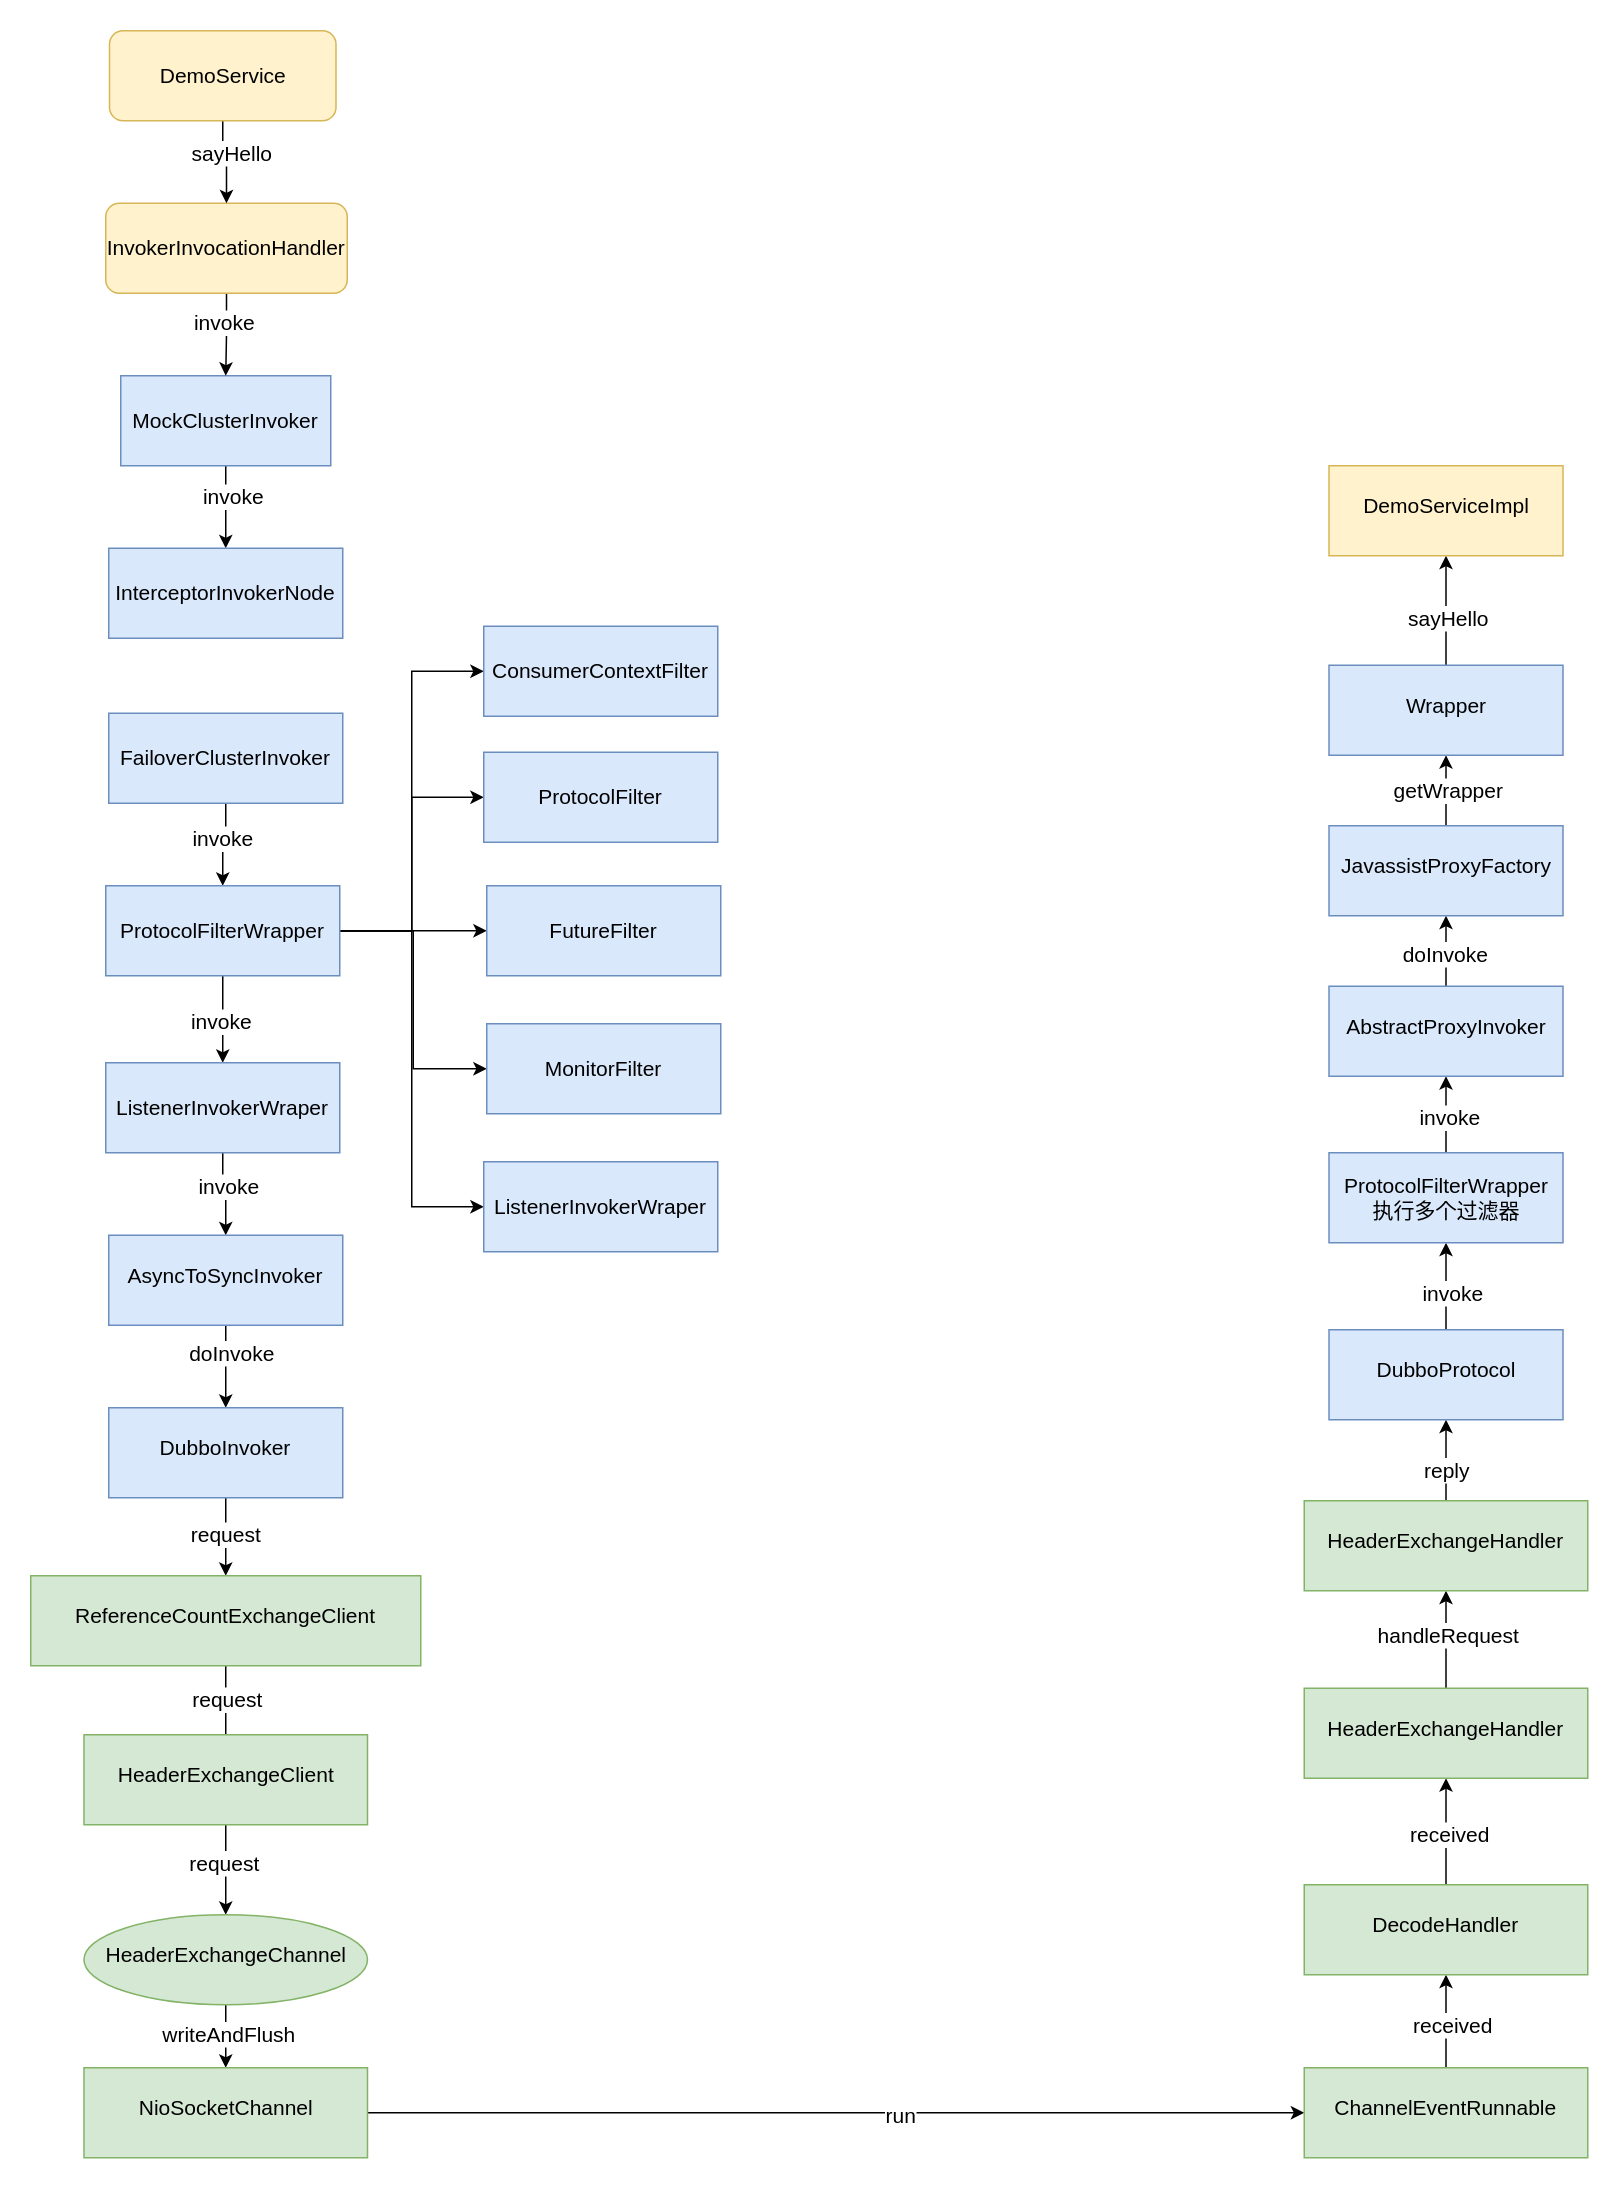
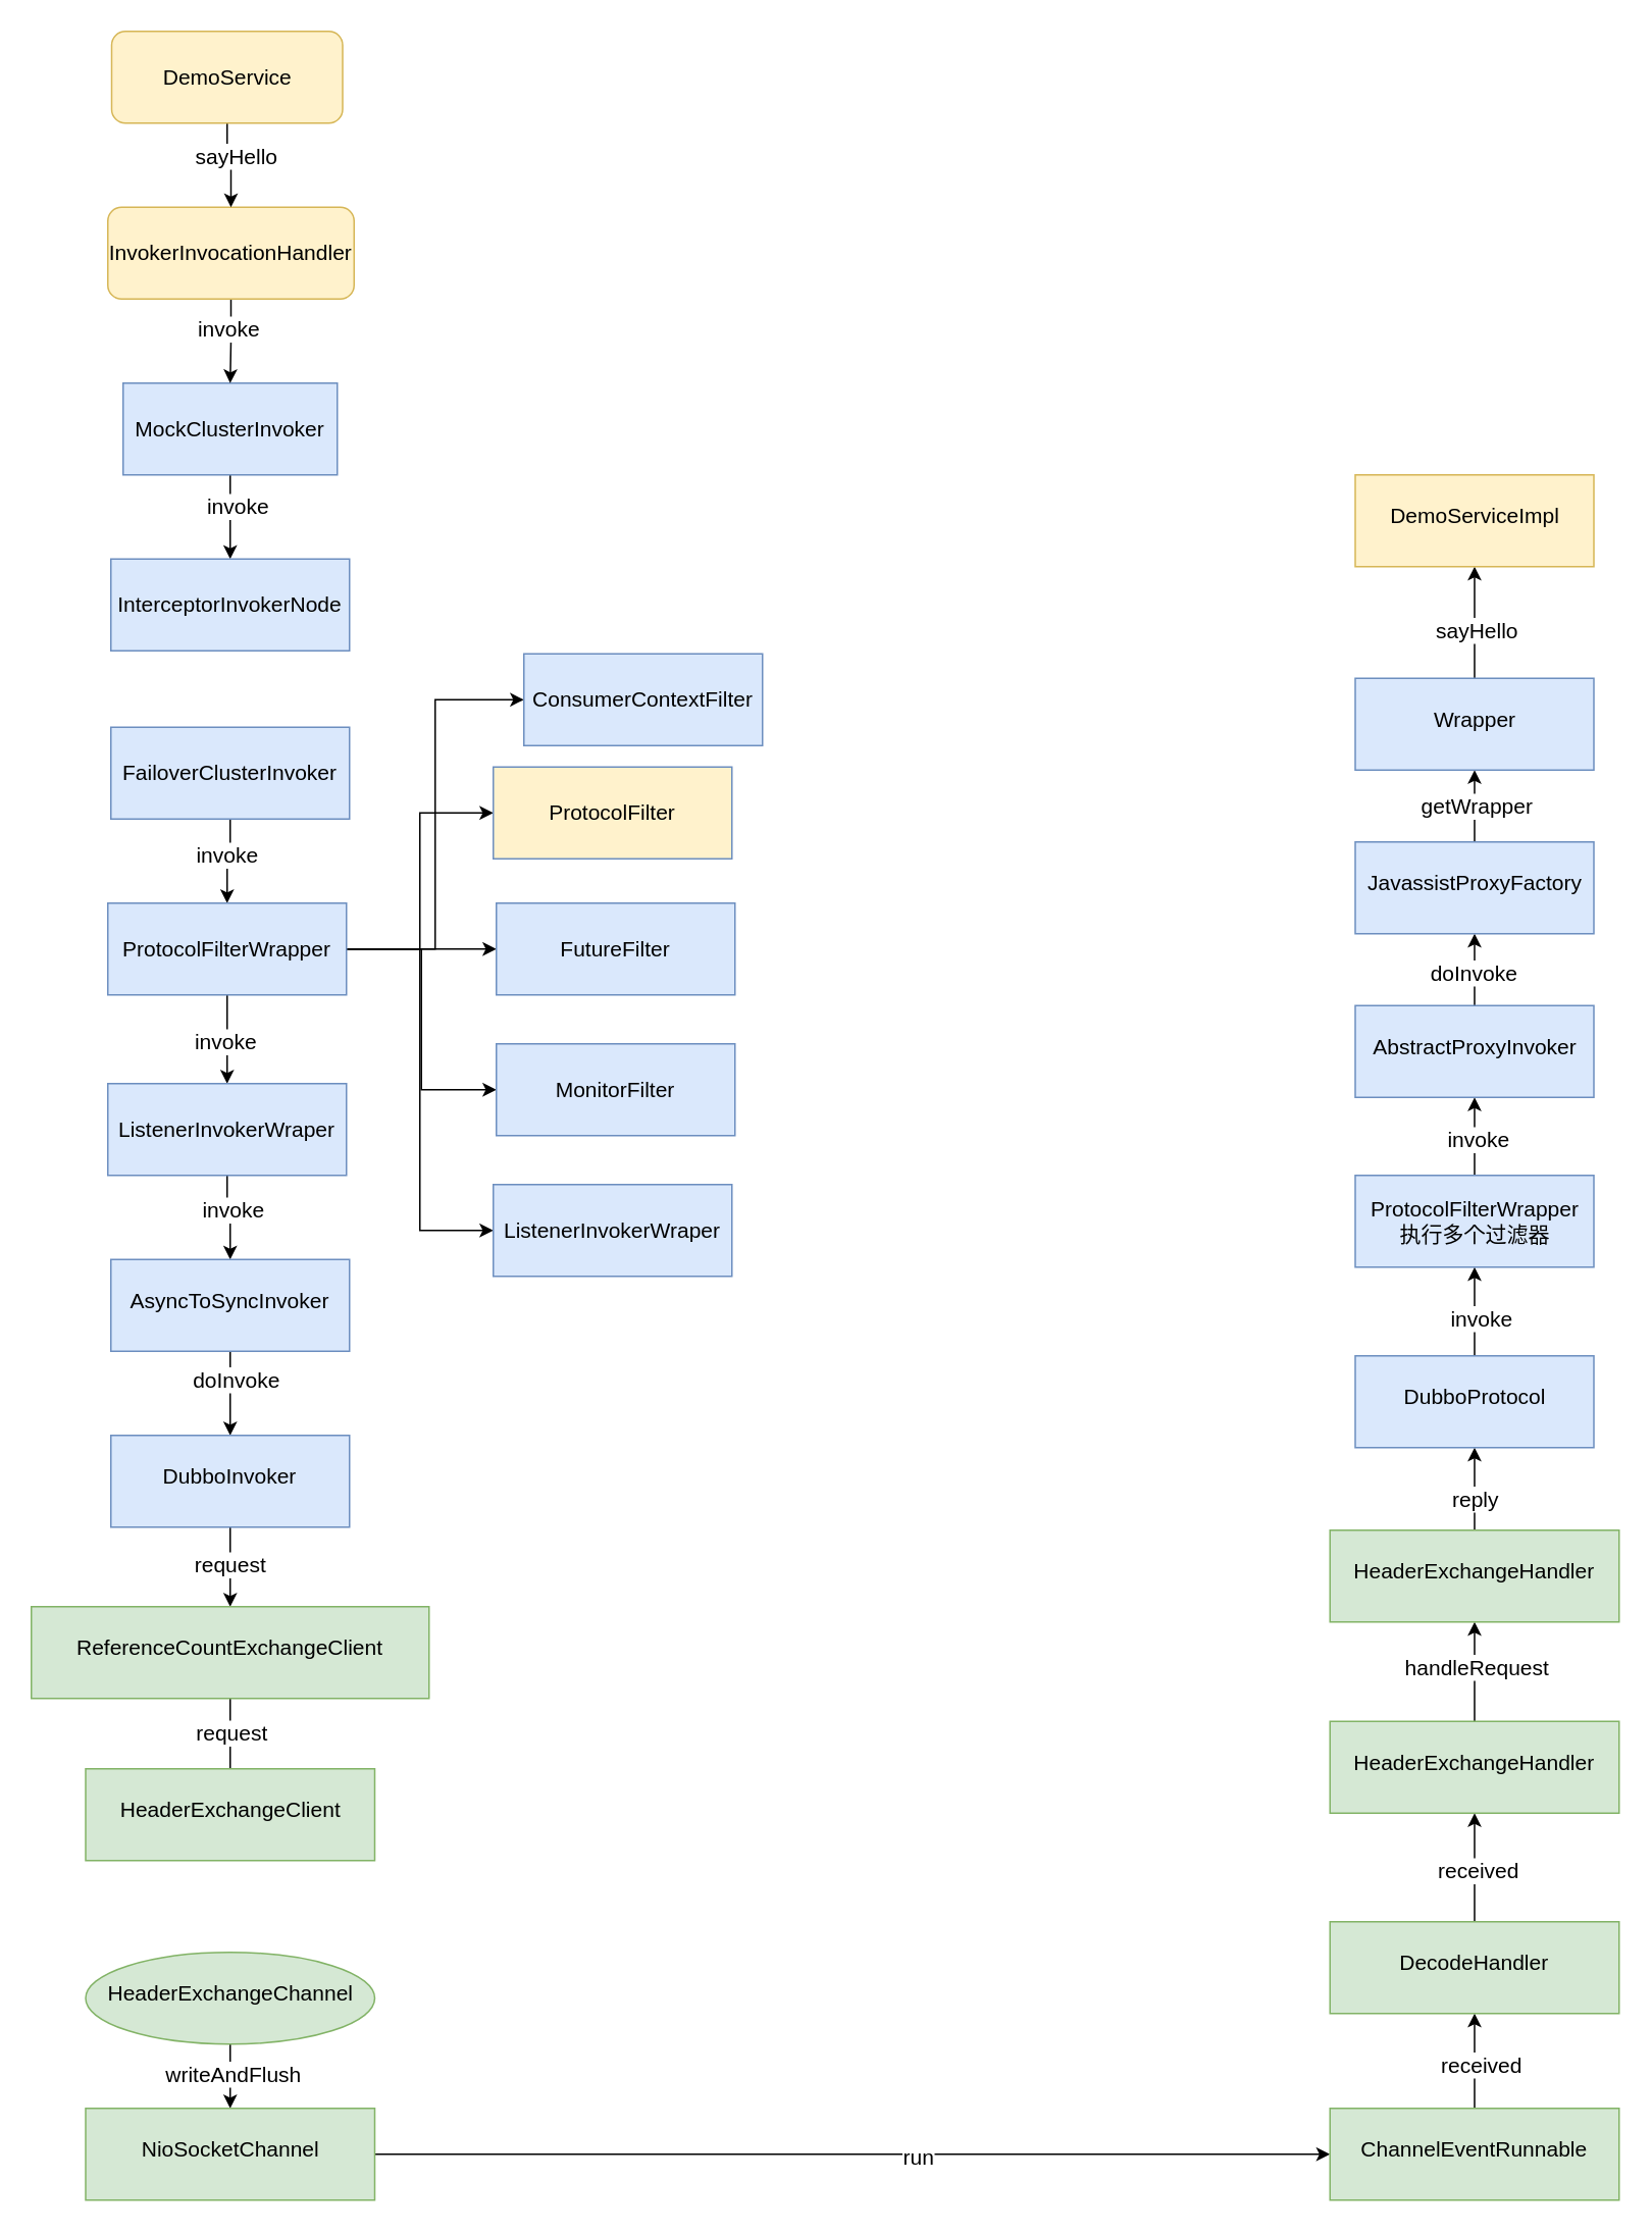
- <mxCell id="25" value="&lt;div class=&quot;lake-content&quot;&gt;&lt;div class=&quot;lake-content&quot;&gt;&lt;div class=&quot;lake-content&quot;&gt;&lt;span class=&quot;ne-text&quot;&gt;ConsumerContextFilter&lt;/span&gt;&lt;/div&gt;&lt;/div&gt;&lt;/div&gt;" style="rounded=0;whiteSpace=wrap;html=1;fillColor=#dae8fc;strokeColor=#6c8ebf;fontSize=14;" parent="1" vertex="1"><mxGeometry x="322" y="417" width="156" height="60" as="geometry" /></mxCell>
+ <mxCell id="25" value="&lt;div class=&quot;lake-content&quot;&gt;&lt;div class=&quot;lake-content&quot;&gt;&lt;div class=&quot;lake-content&quot;&gt;&lt;span class=&quot;ne-text&quot;&gt;ConsumerContextFilter&lt;/span&gt;&lt;/div&gt;&lt;/div&gt;&lt;/div&gt;" style="rounded=0;whiteSpace=wrap;html=1;fillColor=#dae8fc;strokeColor=#6c8ebf;fontSize=14;" parent="1" vertex="1"><mxGeometry x="342" y="427" width="156" height="60" as="geometry" /></mxCell>
- <mxCell id="26" value="&lt;div class=&quot;lake-content&quot;&gt;&lt;div class=&quot;lake-content&quot;&gt;&lt;div class=&quot;lake-content&quot;&gt;&lt;div class=&quot;lake-content&quot;&gt;&lt;span class=&quot;ne-text&quot;&gt;ProtocolFilter&lt;/span&gt;&lt;/div&gt;&lt;/div&gt;&lt;/div&gt;&lt;/div&gt;" style="rounded=0;whiteSpace=wrap;html=1;fillColor=#dae8fc;strokeColor=#6c8ebf;fontSize=14;" parent="1" vertex="1"><mxGeometry x="322" y="501" width="156" height="60" as="geometry" /></mxCell>
+ <mxCell id="26" value="&lt;div class=&quot;lake-content&quot;&gt;&lt;div class=&quot;lake-content&quot;&gt;&lt;div class=&quot;lake-content&quot;&gt;&lt;div class=&quot;lake-content&quot;&gt;&lt;span class=&quot;ne-text&quot;&gt;ProtocolFilter&lt;/span&gt;&lt;/div&gt;&lt;/div&gt;&lt;/div&gt;&lt;/div&gt;" style="rounded=0;whiteSpace=wrap;html=1;fillColor=#fff2cc;strokeColor=#6c8ebf;fontSize=14;" parent="1" vertex="1"><mxGeometry x="322" y="501" width="156" height="60" as="geometry" /></mxCell>
- <mxCell id="34" value="" style="edgeStyle=orthogonalEdgeStyle;rounded=0;orthogonalLoop=1;jettySize=auto;html=1;fontSize=14;" parent="1" source="36" target="39" edge="1"><mxGeometry relative="1" as="geometry" /></mxCell>
- <mxCell id="35" value="request" style="edgeLabel;html=1;align=center;verticalAlign=middle;resizable=0;points=[];fontSize=14;" parent="34" vertex="1" connectable="0"><mxGeometry x="-0.167" y="-2" relative="1" as="geometry"><mxPoint as="offset" /></mxGeometry></mxCell>
